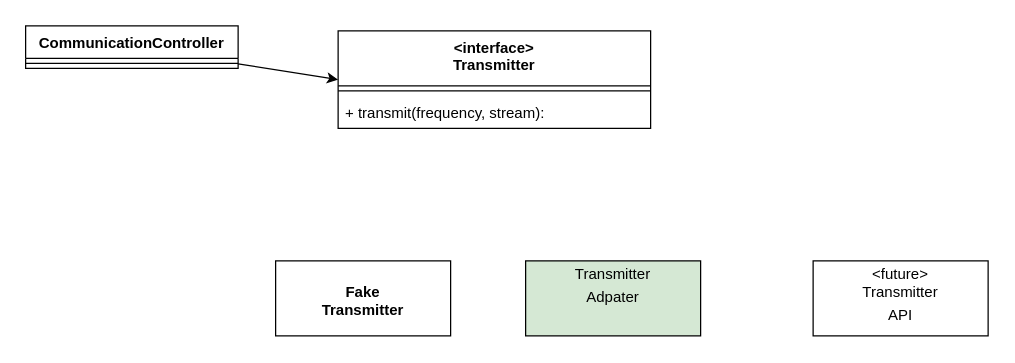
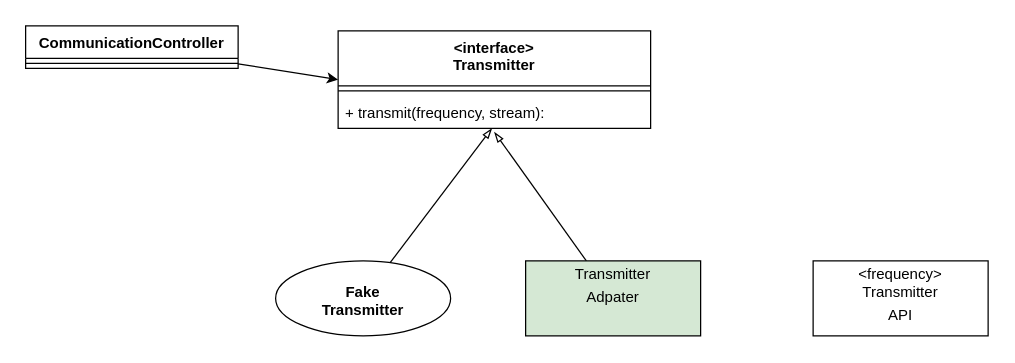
+ <mxCell id="8" style="edgeStyle=none;html=1;entryX=0.492;entryY=1;entryDx=0;entryDy=0;entryPerimeter=0;endArrow=blockThin;endFill=0;" parent="1" source="9" target="7" edge="1"><mxGeometry relative="1" as="geometry" /></mxCell>
+ <mxCell id="10" style="edgeStyle=none;html=1;entryX=0.5;entryY=1.115;entryDx=0;entryDy=0;entryPerimeter=0;endArrow=blockThin;endFill=0;" parent="1" source="11" target="7" edge="1"><mxGeometry relative="1" as="geometry" /></mxCell>
- <mxCell id="12" value="&lt;p style=&quot;text-align: center; margin: 4px 0px 0px;&quot;&gt;&lt;span style=&quot;background-color: initial;&quot;&gt;&amp;lt;future&amp;gt;&lt;br&gt;Transmitter&lt;/span&gt;&lt;br&gt;&lt;/p&gt;&lt;p style=&quot;margin:0px;margin-top:4px;text-align:center;&quot;&gt;API&lt;/p&gt;" style="verticalAlign=top;align=left;overflow=fill;fontSize=12;fontFamily=Helvetica;html=1;" parent="1" vertex="1"><mxGeometry x="650" y="208" width="140" height="60" as="geometry" /></mxCell>
+ <mxCell id="12" value="&lt;p style=&quot;text-align: center; margin: 4px 0px 0px;&quot;&gt;&lt;span style=&quot;background-color: initial;&quot;&gt;&amp;lt;frequency&amp;gt;&lt;br&gt;Transmitter&lt;/span&gt;&lt;br&gt;&lt;/p&gt;&lt;p style=&quot;margin:0px;margin-top:4px;text-align:center;&quot;&gt;API&lt;/p&gt;" style="verticalAlign=top;align=left;overflow=fill;fontSize=12;fontFamily=Helvetica;html=1;" parent="1" vertex="1"><mxGeometry x="650" y="208" width="140" height="60" as="geometry" /></mxCell>
- <mxCell id="9" value="&lt;p style=&quot;margin:0px;margin-top:4px;text-align:center;&quot;&gt;&lt;br&gt;&lt;b&gt;Fake&lt;br&gt;Transmitter&lt;/b&gt;&lt;/p&gt;" style="verticalAlign=top;align=left;overflow=fill;fontSize=12;fontFamily=Helvetica;html=1;" parent="1" vertex="1"><mxGeometry x="220" y="208" width="140" height="60" as="geometry" /></mxCell>
+ <mxCell id="9" value="&lt;p style=&quot;margin:0px;margin-top:4px;text-align:center;&quot;&gt;&lt;br&gt;&lt;b&gt;Fake&lt;br&gt;Transmitter&lt;/b&gt;&lt;/p&gt;" style="ellipse;verticalAlign=top;align=left;overflow=fill;fontSize=12;fontFamily=Helvetica;html=1;" parent="1" vertex="1"><mxGeometry x="220" y="208" width="140" height="60" as="geometry" /></mxCell>
